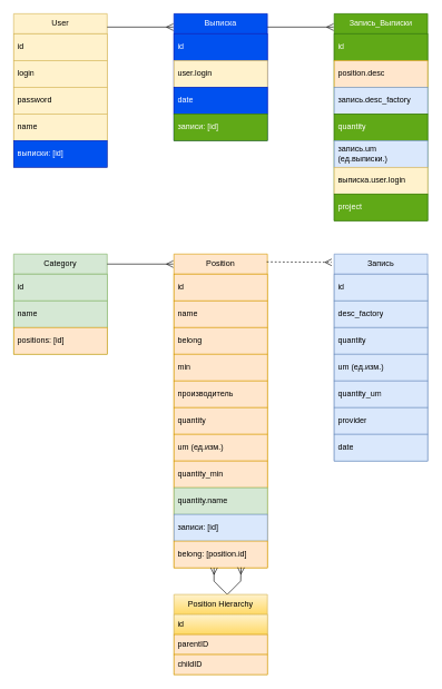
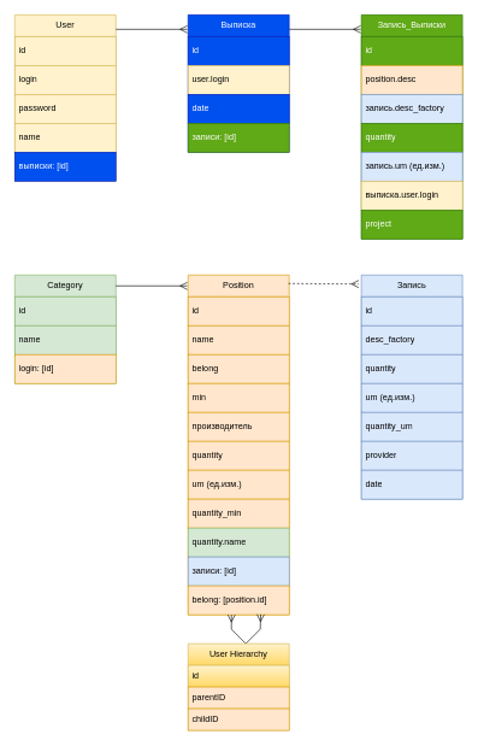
- <mxCell id="22" value="запись.um (ед.выписки.)" style="text;strokeColor=#6c8ebf;fillColor=#dae8fc;align=left;verticalAlign=middle;spacingLeft=4;spacingRight=4;overflow=hidden;points=[[0,0.5],[1,0.5]];portConstraint=eastwest;rotatable=0;whiteSpace=wrap;html=1;" parent="17" vertex="1"><mxGeometry y="190" width="140" height="40" as="geometry" /></mxCell>
+ <mxCell id="22" value="запись.um (ед.изм.)" style="text;strokeColor=#6c8ebf;fillColor=#dae8fc;align=left;verticalAlign=middle;spacingLeft=4;spacingRight=4;overflow=hidden;points=[[0,0.5],[1,0.5]];portConstraint=eastwest;rotatable=0;whiteSpace=wrap;html=1;" parent="17" vertex="1"><mxGeometry y="190" width="140" height="40" as="geometry" /></mxCell>
- <mxCell id="11" value="positions: [id]" style="text;strokeColor=#d79b00;fillColor=#ffe6cc;align=left;verticalAlign=middle;spacingLeft=4;spacingRight=4;overflow=hidden;points=[[0,0.5],[1,0.5]];portConstraint=eastwest;rotatable=0;whiteSpace=wrap;html=1;" parent="8" vertex="1"><mxGeometry y="110" width="140" height="40" as="geometry" /></mxCell>
+ <mxCell id="11" value="login: [id]" style="text;strokeColor=#d79b00;fillColor=#ffe6cc;align=left;verticalAlign=middle;spacingLeft=4;spacingRight=4;overflow=hidden;points=[[0,0.5],[1,0.5]];portConstraint=eastwest;rotatable=0;whiteSpace=wrap;html=1;" parent="8" vertex="1"><mxGeometry y="110" width="140" height="40" as="geometry" /></mxCell>
- <mxCell id="50" value="Position&amp;nbsp;Hierarchy" style="swimlane;fontStyle=0;childLayout=stackLayout;horizontal=1;startSize=30;horizontalStack=0;resizeParent=1;resizeParentMax=0;resizeLast=0;collapsible=1;marginBottom=0;whiteSpace=wrap;html=1;fillColor=#fff2cc;gradientColor=#ffd966;strokeColor=#d6b656;" parent="1" vertex="1"><mxGeometry x="260" y="890" width="140" height="120" as="geometry" /></mxCell>
+ <mxCell id="50" value="User&amp;nbsp;Hierarchy" style="swimlane;fontStyle=0;childLayout=stackLayout;horizontal=1;startSize=30;horizontalStack=0;resizeParent=1;resizeParentMax=0;resizeLast=0;collapsible=1;marginBottom=0;whiteSpace=wrap;html=1;fillColor=#fff2cc;gradientColor=#ffd966;strokeColor=#d6b656;" parent="1" vertex="1"><mxGeometry x="260" y="890" width="140" height="120" as="geometry" /></mxCell>
